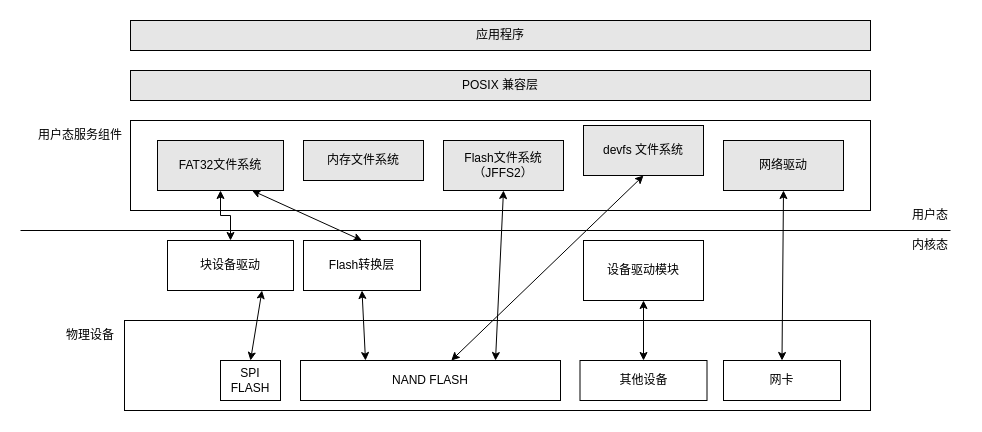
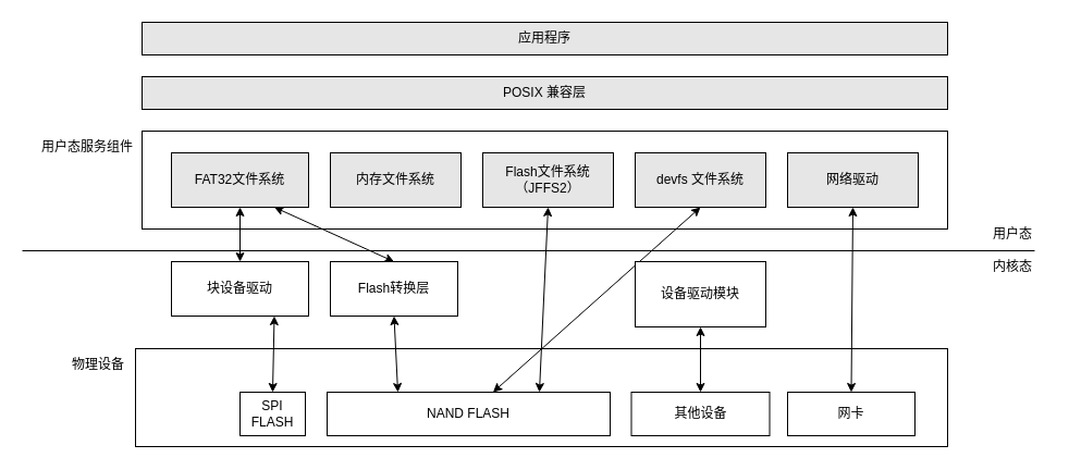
- <mxCell id="13" value="devfs 文件系统" style="rounded=0;whiteSpace=wrap;html=1;fillColor=#E6E6E6;" vertex="1" parent="1"><mxGeometry x="583" y="125" width="120" height="50" as="geometry" /></mxCell>
+ <mxCell id="13" value="devfs 文件系统" style="rounded=0;whiteSpace=wrap;html=1;fillColor=#E6E6E6;" vertex="1" parent="1"><mxGeometry x="583" y="140" width="120" height="50" as="geometry" /></mxCell>
- <mxCell id="9" value="内存文件系统" style="rounded=0;whiteSpace=wrap;html=1;fillColor=#E6E6E6;" vertex="1" parent="1"><mxGeometry x="303" y="140" width="120" height="40" as="geometry" /></mxCell>
+ <mxCell id="9" value="内存文件系统" style="rounded=0;whiteSpace=wrap;html=1;fillColor=#E6E6E6;" vertex="1" parent="1"><mxGeometry x="303" y="140" width="120" height="50" as="geometry" /></mxCell>
- <mxCell id="17" value="块设备驱动" style="rounded=0;whiteSpace=wrap;html=1;" vertex="1" parent="1"><mxGeometry x="167" y="240" width="126" height="50" as="geometry" /></mxCell>
+ <mxCell id="17" value="块设备驱动" style="rounded=0;whiteSpace=wrap;html=1;" vertex="1" parent="1"><mxGeometry x="157" y="240" width="126" height="50" as="geometry" /></mxCell>
